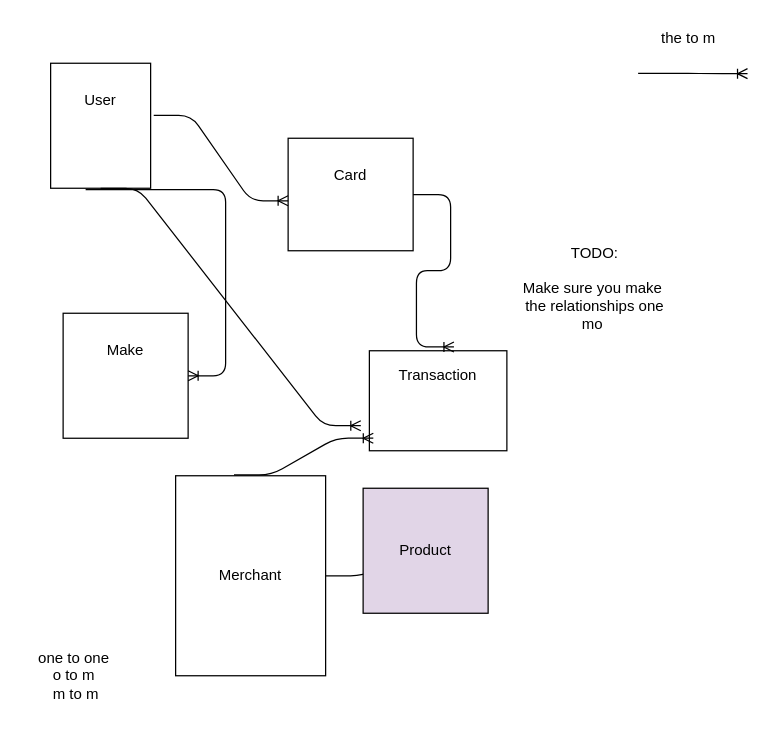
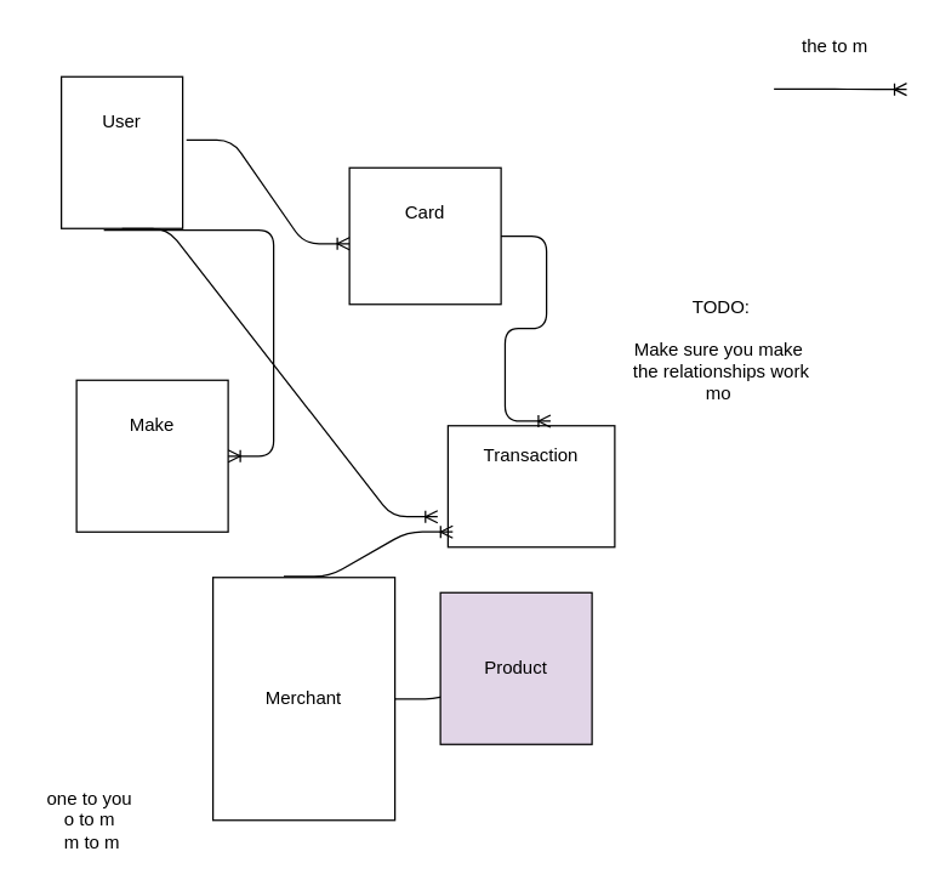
- <mxCell id="22" value="TODO:&lt;br&gt;&lt;br&gt;Make sure you make&amp;nbsp;&lt;br&gt;the relationships one&lt;br&gt;mo&amp;nbsp;" style="text;html=1;align=center;verticalAlign=middle;resizable=0;points=[];autosize=1;strokeColor=none;fillColor=none;" parent="1" vertex="1"><mxGeometry x="410" y="190" width="130" height="80" as="geometry" /></mxCell>
+ <mxCell id="22" value="TODO:&lt;br&gt;&lt;br&gt;Make sure you make&amp;nbsp;&lt;br&gt;the relationships work&lt;br&gt;mo&amp;nbsp;" style="text;html=1;align=center;verticalAlign=middle;resizable=0;points=[];autosize=1;strokeColor=none;fillColor=none;" parent="1" vertex="1"><mxGeometry x="410" y="190" width="130" height="80" as="geometry" /></mxCell>
- <mxCell id="21" value="one to one&amp;nbsp;&lt;br&gt;o to m&amp;nbsp;&lt;br&gt;m to m" style="text;html=1;align=center;verticalAlign=middle;resizable=0;points=[];autosize=1;strokeColor=none;fillColor=none;" parent="1" vertex="1"><mxGeometry x="20" y="515" width="80" height="50" as="geometry" /></mxCell>
+ <mxCell id="21" value="one to you&amp;nbsp;&lt;br&gt;o to m&amp;nbsp;&lt;br&gt;m to m" style="text;html=1;align=center;verticalAlign=middle;resizable=0;points=[];autosize=1;strokeColor=none;fillColor=none;" parent="1" vertex="1"><mxGeometry x="20" y="515" width="80" height="50" as="geometry" /></mxCell>
